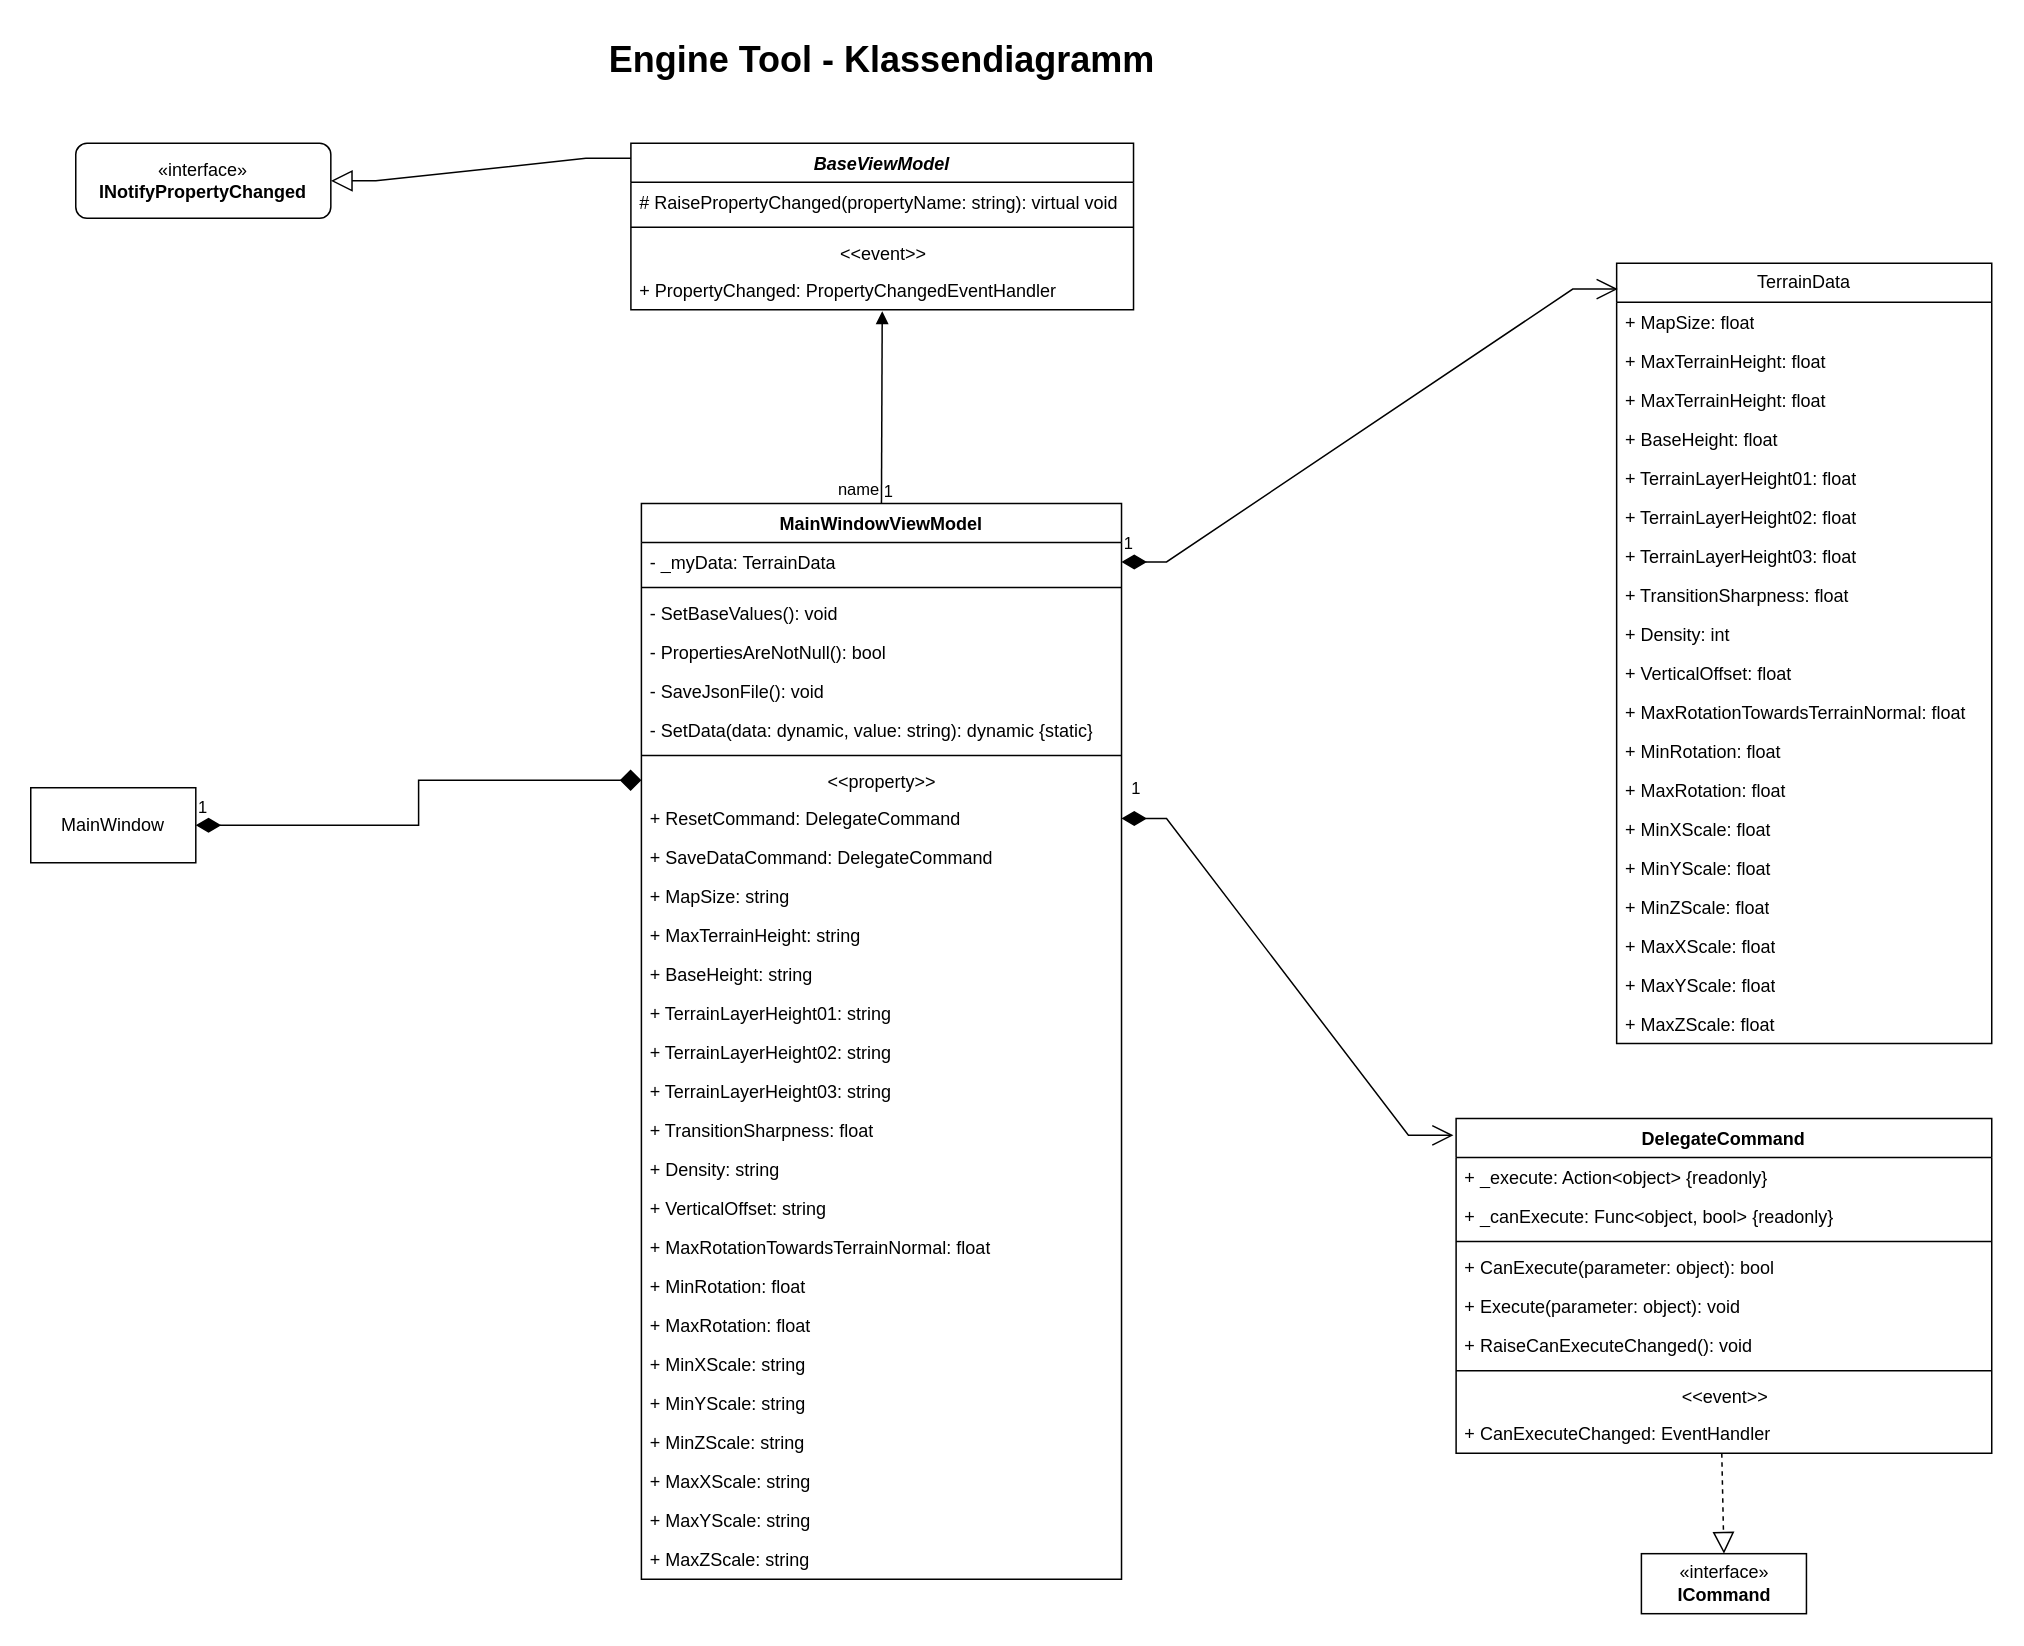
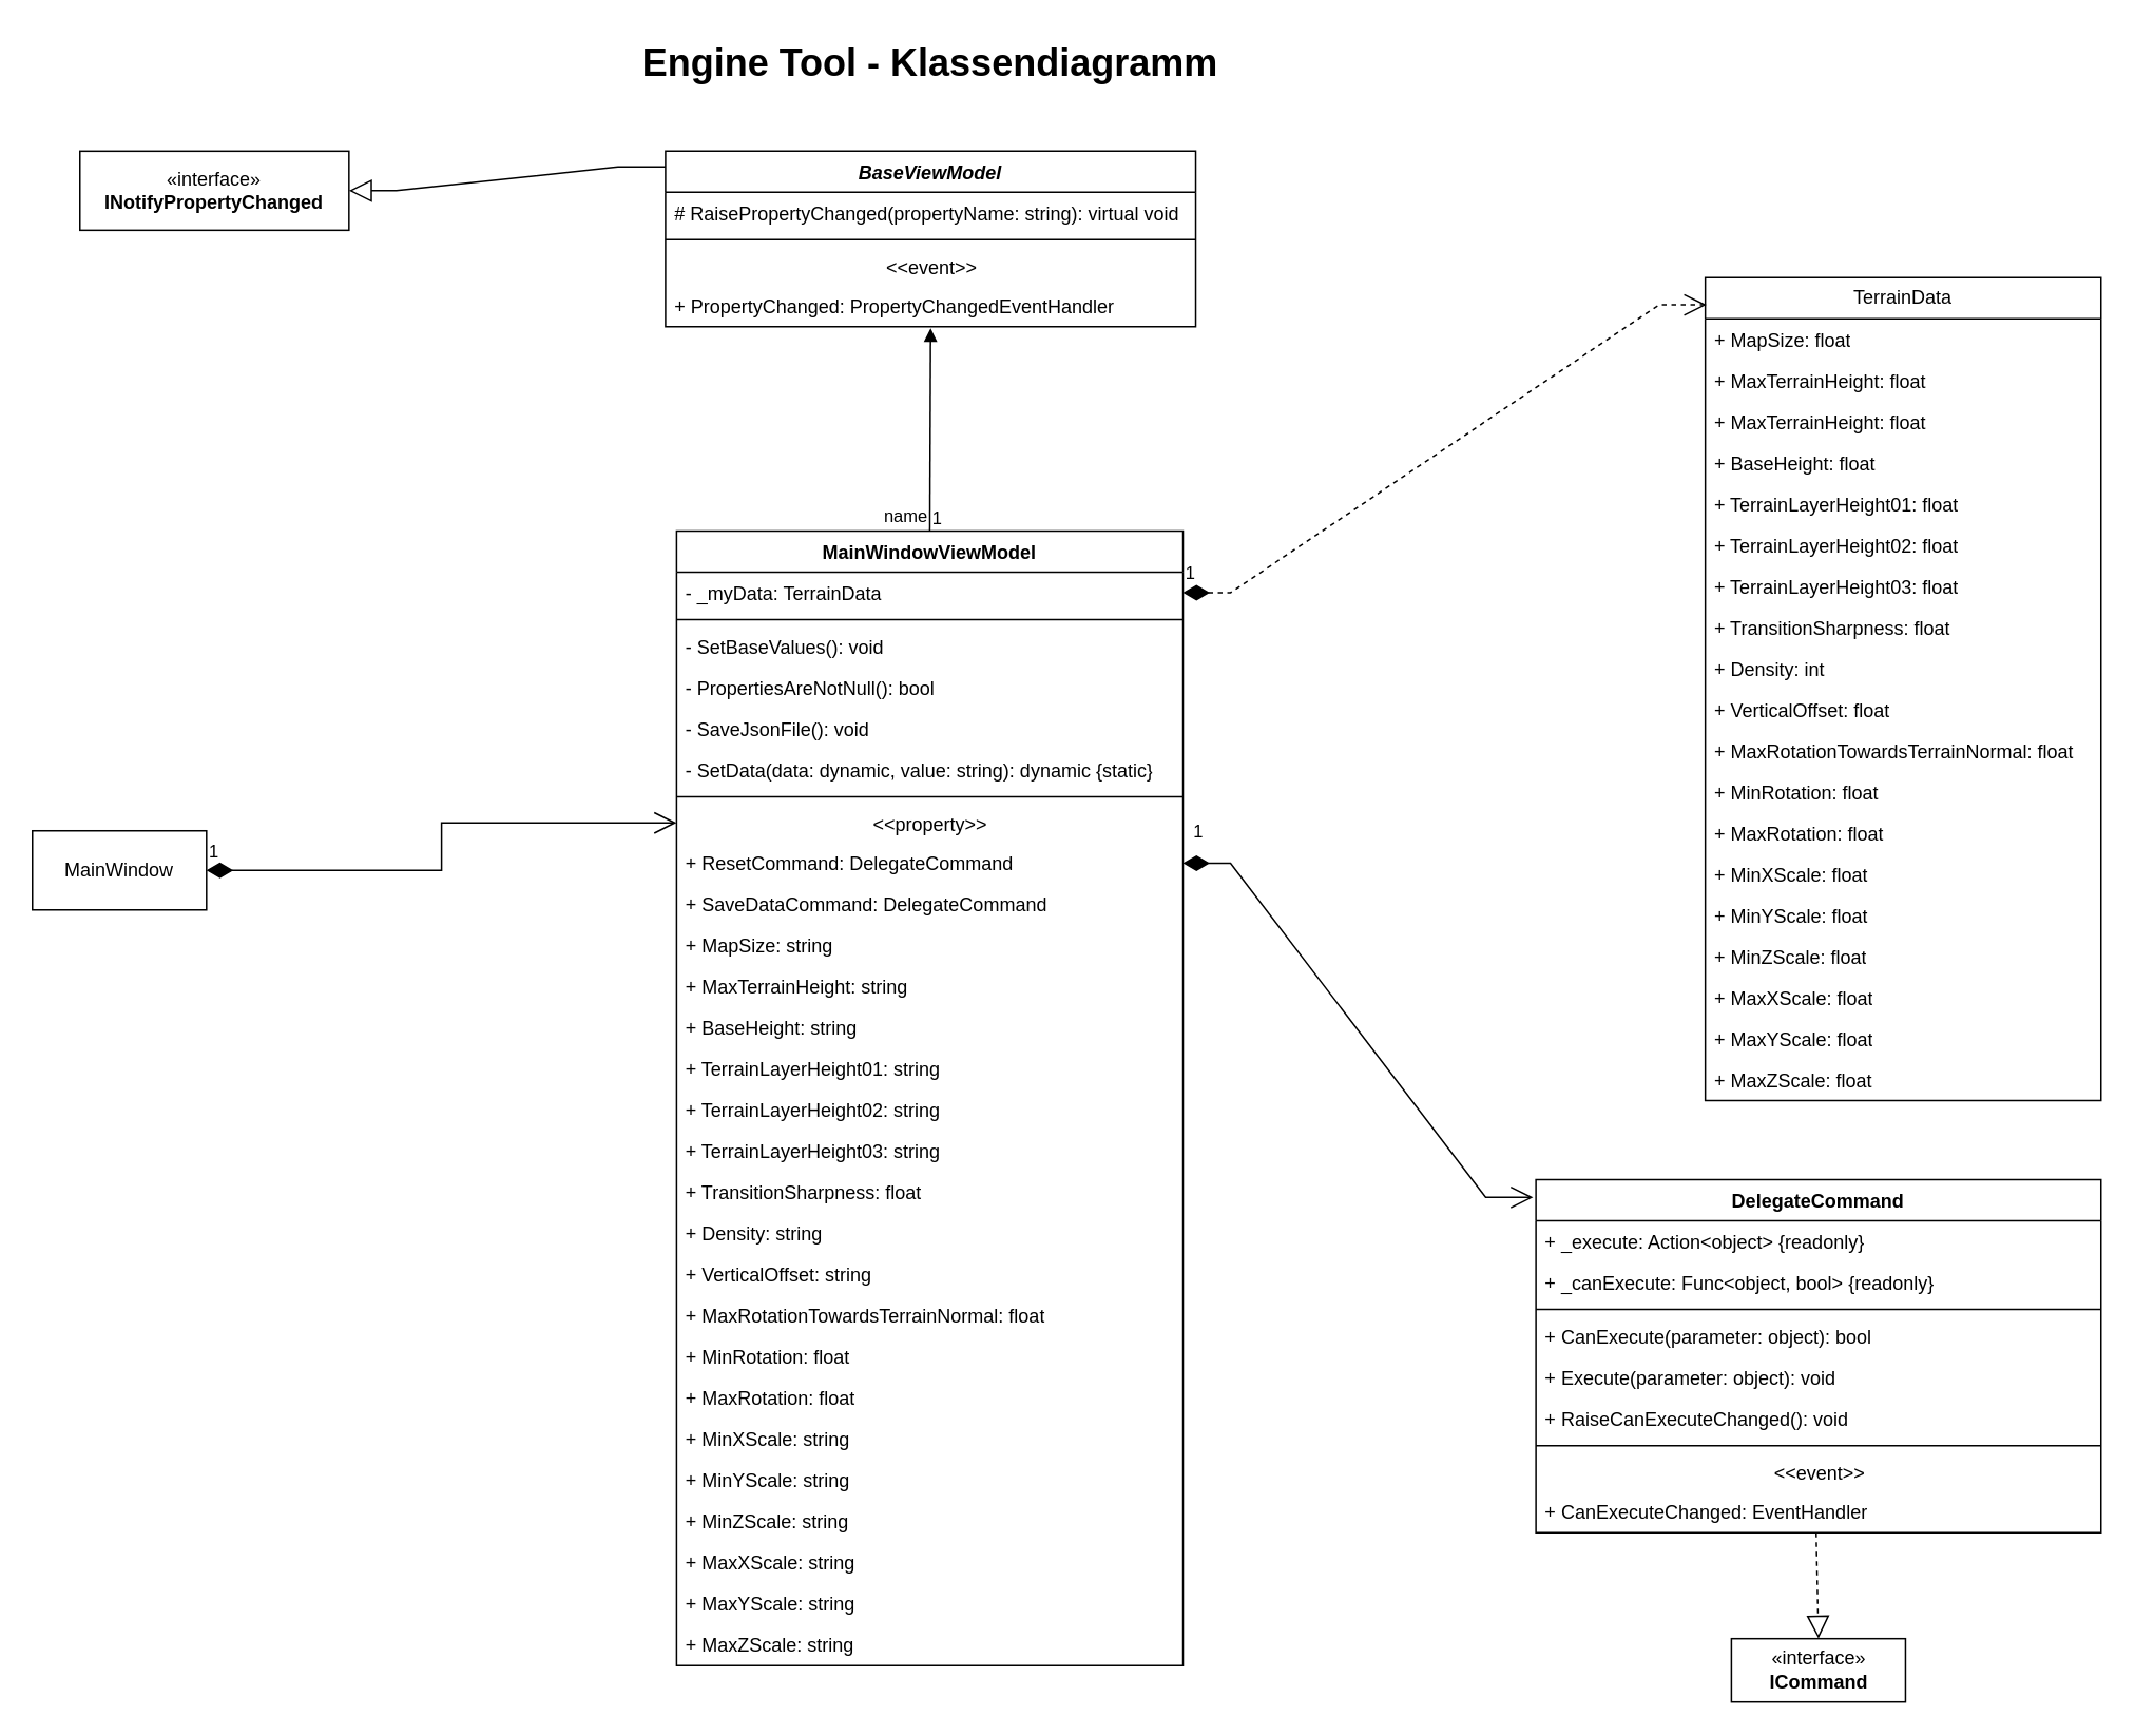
- <mxCell id="68" value="«interface»&lt;br&gt;&lt;b&gt;INotifyPropertyChanged&lt;/b&gt;" style="html=1;whiteSpace=wrap;rounded=1;" vertex="1" parent="1"><mxGeometry x="50" y="95" width="170" height="50" as="geometry" /></mxCell>
+ <mxCell id="68" value="«interface»&lt;br&gt;&lt;b&gt;INotifyPropertyChanged&lt;/b&gt;" style="html=1;whiteSpace=wrap;" vertex="1" parent="1"><mxGeometry x="50" y="95" width="170" height="50" as="geometry" /></mxCell>
- <mxCell id="75" value="1" style="endArrow=open;html=1;endSize=12;startArrow=diamondThin;startSize=14;startFill=1;align=left;verticalAlign=bottom;rounded=0;exitX=1;exitY=0.5;exitDx=0;exitDy=0;entryX=0.003;entryY=0.033;entryDx=0;entryDy=0;entryPerimeter=0;edgeStyle=entityRelationEdgeStyle;" edge="1" parent="1" source="24" target="3"><mxGeometry x="-1" y="3" relative="1" as="geometry"><mxPoint x="330" y="285" as="sourcePoint" /><mxPoint x="640" y="225" as="targetPoint" /></mxGeometry></mxCell>
+ <mxCell id="75" value="1" style="endArrow=open;html=1;endSize=12;startArrow=diamondThin;startSize=14;startFill=1;align=left;verticalAlign=bottom;rounded=0;exitX=1;exitY=0.5;exitDx=0;exitDy=0;entryX=0.003;entryY=0.033;entryDx=0;entryDy=0;entryPerimeter=0;edgeStyle=entityRelationEdgeStyle;dashed=1;" edge="1" parent="1" source="24" target="3"><mxGeometry x="-1" y="3" relative="1" as="geometry"><mxPoint x="330" y="285" as="sourcePoint" /><mxPoint x="640" y="225" as="targetPoint" /></mxGeometry></mxCell>
- <mxCell id="71" value="1" style="endArrow=diamond;html=1;endSize=12;startArrow=diamondThin;startSize=14;startFill=1;align=left;verticalAlign=bottom;rounded=0;entryX=0;entryY=0.5;entryDx=0;entryDy=0;exitX=1;exitY=0.5;exitDx=0;exitDy=0;edgeStyle=orthogonalEdgeStyle;" edge="1" parent="1" source="76" target="31"><mxGeometry x="-1" y="3" relative="1" as="geometry"><mxPoint x="10" y="350.746" as="sourcePoint" /><mxPoint x="220" y="395" as="targetPoint" /></mxGeometry></mxCell>
+ <mxCell id="71" value="1" style="endArrow=open;html=1;endSize=12;startArrow=diamondThin;startSize=14;startFill=1;align=left;verticalAlign=bottom;rounded=0;entryX=0;entryY=0.5;entryDx=0;entryDy=0;exitX=1;exitY=0.5;exitDx=0;exitDy=0;edgeStyle=orthogonalEdgeStyle;" edge="1" parent="1" source="76" target="31"><mxGeometry x="-1" y="3" relative="1" as="geometry"><mxPoint x="10" y="350.746" as="sourcePoint" /><mxPoint x="220" y="395" as="targetPoint" /></mxGeometry></mxCell>
